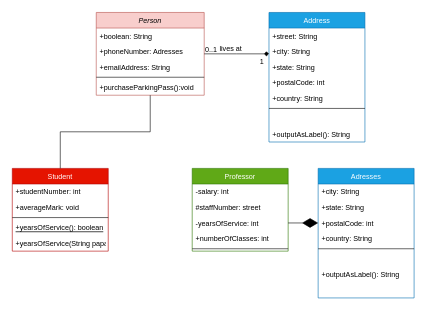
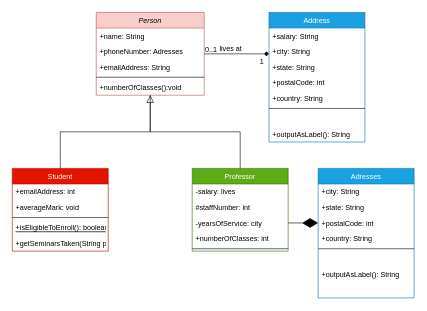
- <mxCell id="3" value="+boolean: String" style="text;align=left;verticalAlign=top;spacingLeft=4;spacingRight=4;overflow=hidden;rotatable=0;points=[[0,0.5],[1,0.5]];portConstraint=eastwest;" parent="2" vertex="1"><mxGeometry y="26" width="180" height="26" as="geometry" /></mxCell>
+ <mxCell id="3" value="+name: String" style="text;align=left;verticalAlign=top;spacingLeft=4;spacingRight=4;overflow=hidden;rotatable=0;points=[[0,0.5],[1,0.5]];portConstraint=eastwest;" parent="2" vertex="1"><mxGeometry y="26" width="180" height="26" as="geometry" /></mxCell>
- <mxCell id="23" value="+street: String" style="text;align=left;verticalAlign=top;spacingLeft=4;spacingRight=4;overflow=hidden;rotatable=0;points=[[0,0.5],[1,0.5]];portConstraint=eastwest;" parent="22" vertex="1"><mxGeometry y="26" width="160" height="26" as="geometry" /></mxCell>
+ <mxCell id="23" value="+salary: String" style="text;align=left;verticalAlign=top;spacingLeft=4;spacingRight=4;overflow=hidden;rotatable=0;points=[[0,0.5],[1,0.5]];portConstraint=eastwest;" parent="22" vertex="1"><mxGeometry y="26" width="160" height="26" as="geometry" /></mxCell>
- <mxCell id="7" value="+purchaseParkingPass():void" style="text;align=left;verticalAlign=top;spacingLeft=4;spacingRight=4;overflow=hidden;rotatable=0;points=[[0,0.5],[1,0.5]];portConstraint=eastwest;" parent="2" vertex="1"><mxGeometry y="112" width="180" height="26" as="geometry" /></mxCell>
+ <mxCell id="7" value="+numberOfClasses():void" style="text;align=left;verticalAlign=top;spacingLeft=4;spacingRight=4;overflow=hidden;rotatable=0;points=[[0,0.5],[1,0.5]];portConstraint=eastwest;" parent="2" vertex="1"><mxGeometry y="112" width="180" height="26" as="geometry" /></mxCell>
+ <mxCell id="21" value="" style="endArrow=block;endSize=10;endFill=0;shadow=0;strokeWidth=1;rounded=0;edgeStyle=elbowEdgeStyle;elbow=vertical;" parent="1" source="15" target="2" edge="1"><mxGeometry width="160" relative="1" as="geometry"><mxPoint x="150" y="273" as="sourcePoint" /><mxPoint x="250" y="171" as="targetPoint" /></mxGeometry></mxCell>
- <mxCell id="9" value="+studentNumber: int" style="text;align=left;verticalAlign=top;spacingLeft=4;spacingRight=4;overflow=hidden;rotatable=0;points=[[0,0.5],[1,0.5]];portConstraint=eastwest;fontStyle=0" parent="8" vertex="1"><mxGeometry y="26" width="160" height="26" as="geometry" /></mxCell>
+ <mxCell id="9" value="+emailAddress: int" style="text;align=left;verticalAlign=top;spacingLeft=4;spacingRight=4;overflow=hidden;rotatable=0;points=[[0,0.5],[1,0.5]];portConstraint=eastwest;fontStyle=0" parent="8" vertex="1"><mxGeometry y="26" width="160" height="26" as="geometry" /></mxCell>
- <mxCell id="16" value="-salary: int" style="text;align=left;verticalAlign=top;spacingLeft=4;spacingRight=4;overflow=hidden;rotatable=0;points=[[0,0.5],[1,0.5]];portConstraint=eastwest;" parent="15" vertex="1"><mxGeometry y="26" width="160" height="26" as="geometry" /></mxCell>
+ <mxCell id="16" value="-salary: lives" style="text;align=left;verticalAlign=top;spacingLeft=4;spacingRight=4;overflow=hidden;rotatable=0;points=[[0,0.5],[1,0.5]];portConstraint=eastwest;" parent="15" vertex="1"><mxGeometry y="26" width="160" height="26" as="geometry" /></mxCell>
- <mxCell id="17" value="#staffNumber: street" style="text;align=left;verticalAlign=top;spacingLeft=4;spacingRight=4;overflow=hidden;rotatable=0;points=[[0,0.5],[1,0.5]];portConstraint=eastwest;" parent="15" vertex="1"><mxGeometry y="52" width="160" height="26" as="geometry" /></mxCell>
+ <mxCell id="17" value="#staffNumber: int" style="text;align=left;verticalAlign=top;spacingLeft=4;spacingRight=4;overflow=hidden;rotatable=0;points=[[0,0.5],[1,0.5]];portConstraint=eastwest;" parent="15" vertex="1"><mxGeometry y="52" width="160" height="26" as="geometry" /></mxCell>
- <mxCell id="18" value="-yearsOfService: int" style="text;align=left;verticalAlign=top;spacingLeft=4;spacingRight=4;overflow=hidden;rotatable=0;points=[[0,0.5],[1,0.5]];portConstraint=eastwest;" parent="15" vertex="1"><mxGeometry y="78" width="160" height="26" as="geometry" /></mxCell>
+ <mxCell id="18" value="-yearsOfService: city" style="text;align=left;verticalAlign=top;spacingLeft=4;spacingRight=4;overflow=hidden;rotatable=0;points=[[0,0.5],[1,0.5]];portConstraint=eastwest;" parent="15" vertex="1"><mxGeometry y="78" width="160" height="26" as="geometry" /></mxCell>
- <mxCell id="12" value="+yearsOfService(): boolean" style="text;align=left;verticalAlign=top;spacingLeft=4;spacingRight=4;overflow=hidden;rotatable=0;points=[[0,0.5],[1,0.5]];portConstraint=eastwest;fontStyle=4" parent="8" vertex="1"><mxGeometry y="86" width="160" height="26" as="geometry" /></mxCell>
+ <mxCell id="12" value="+isEligibleToEnroll(): boolean" style="text;align=left;verticalAlign=top;spacingLeft=4;spacingRight=4;overflow=hidden;rotatable=0;points=[[0,0.5],[1,0.5]];portConstraint=eastwest;fontStyle=4" parent="8" vertex="1"><mxGeometry y="86" width="160" height="26" as="geometry" /></mxCell>
- <mxCell id="13" value="+yearsOfService(String papa): int" style="text;align=left;verticalAlign=top;spacingLeft=4;spacingRight=4;overflow=hidden;rotatable=0;points=[[0,0.5],[1,0.5]];portConstraint=eastwest;" parent="8" vertex="1"><mxGeometry y="112" width="160" height="26" as="geometry" /></mxCell>
+ <mxCell id="13" value="+getSeminarsTaken(String papa): int" style="text;align=left;verticalAlign=top;spacingLeft=4;spacingRight=4;overflow=hidden;rotatable=0;points=[[0,0.5],[1,0.5]];portConstraint=eastwest;" parent="8" vertex="1"><mxGeometry y="112" width="160" height="26" as="geometry" /></mxCell>
